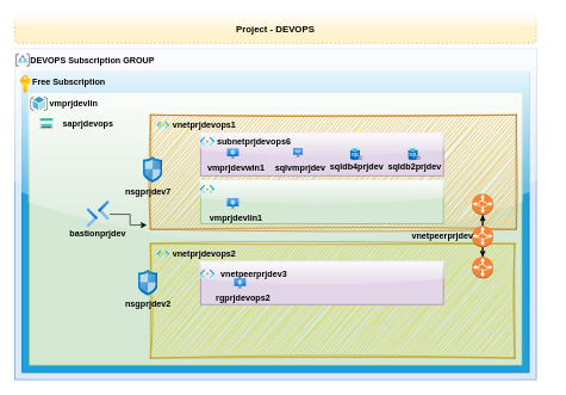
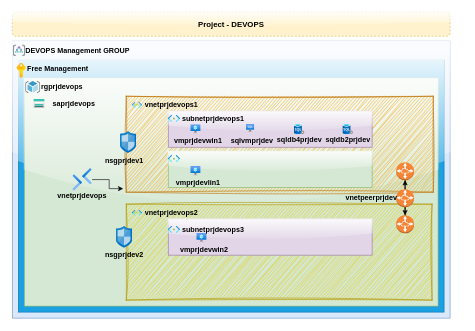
- <mxCell id="4" value="&lt;h1 style=&quot;margin-top: 0px;&quot;&gt;&lt;font style=&quot;font-size: 12px;&quot;&gt;DEVOPS Subscription GROUP&lt;/font&gt;&lt;/h1&gt;" style="text;html=1;whiteSpace=wrap;overflow=hidden;rounded=0;" vertex="1" parent="1"><mxGeometry x="40" y="60" width="730" height="40" as="geometry" /></mxCell>
+ <mxCell id="4" value="&lt;h1 style=&quot;margin-top: 0px;&quot;&gt;&lt;font style=&quot;font-size: 12px;&quot;&gt;DEVOPS Management GROUP&lt;/font&gt;&lt;/h1&gt;" style="text;html=1;whiteSpace=wrap;overflow=hidden;rounded=0;" vertex="1" parent="1"><mxGeometry x="40" y="60" width="730" height="40" as="geometry" /></mxCell>
- <mxCell id="6" value="&lt;h1 style=&quot;margin-top: 0px;&quot;&gt;&lt;font style=&quot;font-size: 12px;&quot;&gt;Free Subscription&lt;/font&gt;&lt;/h1&gt;" style="text;html=1;whiteSpace=wrap;overflow=hidden;rounded=0;" vertex="1" parent="1"><mxGeometry x="43" y="90" width="110" height="30" as="geometry" /></mxCell>
+ <mxCell id="6" value="&lt;h1 style=&quot;margin-top: 0px;&quot;&gt;&lt;font style=&quot;font-size: 12px;&quot;&gt;Free Management&lt;/font&gt;&lt;/h1&gt;" style="text;html=1;whiteSpace=wrap;overflow=hidden;rounded=0;" vertex="1" parent="1"><mxGeometry x="43" y="90" width="110" height="30" as="geometry" /></mxCell>
- <mxCell id="8" value="&lt;div style=&quot;line-height: 19px;&quot;&gt;&lt;b&gt;vmprjdevlin&lt;/b&gt;&lt;/div&gt;" style="text;html=1;align=center;verticalAlign=middle;whiteSpace=wrap;rounded=0;" vertex="1" parent="1"><mxGeometry x="43" y="130" width="120" height="30" as="geometry" /></mxCell>
+ <mxCell id="8" value="&lt;div style=&quot;line-height: 19px;&quot;&gt;&lt;b&gt;rgprjdevops&lt;/b&gt;&lt;/div&gt;" style="text;html=1;align=center;verticalAlign=middle;whiteSpace=wrap;rounded=0;" vertex="1" parent="1"><mxGeometry x="43" y="130" width="120" height="30" as="geometry" /></mxCell>
- <mxCell id="21" value="&lt;b&gt;subnetprjdevops6&lt;/b&gt;" style="text;html=1;align=center;verticalAlign=middle;whiteSpace=wrap;rounded=0;" vertex="1" parent="1"><mxGeometry x="300" y="185" width="110" height="25" as="geometry" /></mxCell>
+ <mxCell id="21" value="&lt;b&gt;subnetprjdevops1&lt;/b&gt;" style="text;html=1;align=center;verticalAlign=middle;whiteSpace=wrap;rounded=0;" vertex="1" parent="1"><mxGeometry x="300" y="185" width="110" height="25" as="geometry" /></mxCell>
- <mxCell id="27" value="&lt;b&gt;nsgprjdev7&lt;/b&gt;" style="text;html=1;align=center;verticalAlign=middle;whiteSpace=wrap;rounded=0;" vertex="1" parent="1"><mxGeometry x="170" y="252" width="73.5" height="30" as="geometry" /></mxCell>
+ <mxCell id="27" value="&lt;b&gt;nsgprjdev1&lt;/b&gt;" style="text;html=1;align=center;verticalAlign=middle;whiteSpace=wrap;rounded=0;" vertex="1" parent="1"><mxGeometry x="170" y="252" width="73.5" height="30" as="geometry" /></mxCell>
- <mxCell id="49" value="&lt;b&gt;bastionprjdev&lt;/b&gt;" style="text;html=1;align=center;verticalAlign=middle;whiteSpace=wrap;rounded=0;" vertex="1" parent="1"><mxGeometry x="95.29" y="312" width="83" height="30" as="geometry" /></mxCell>
+ <mxCell id="49" value="&lt;b&gt;vnetprjdevops&lt;/b&gt;" style="text;html=1;align=center;verticalAlign=middle;whiteSpace=wrap;rounded=0;" vertex="1" parent="1"><mxGeometry x="95.29" y="312" width="83" height="30" as="geometry" /></mxCell>
- <mxCell id="24" value="&lt;b&gt;vnetpeerprjdev3&lt;/b&gt;" style="text;html=1;align=center;verticalAlign=middle;whiteSpace=wrap;rounded=0;" vertex="1" parent="1"><mxGeometry x="300" y="370" width="110" height="25" as="geometry" /></mxCell>
+ <mxCell id="24" value="&lt;b&gt;subnetprjdevops3&lt;/b&gt;" style="text;html=1;align=center;verticalAlign=middle;whiteSpace=wrap;rounded=0;" vertex="1" parent="1"><mxGeometry x="300" y="370" width="110" height="25" as="geometry" /></mxCell>
- <mxCell id="35" value="&lt;b&gt;rgprjdevops2&lt;/b&gt;" style="text;html=1;align=center;verticalAlign=middle;whiteSpace=wrap;rounded=0;" vertex="1" parent="1"><mxGeometry x="290" y="401.49" width="100" height="28.51" as="geometry" /></mxCell>
+ <mxCell id="35" value="&lt;b&gt;vmprjdevwin2&lt;/b&gt;" style="text;html=1;align=center;verticalAlign=middle;whiteSpace=wrap;rounded=0;" vertex="1" parent="1"><mxGeometry x="290" y="401.49" width="100" height="28.51" as="geometry" /></mxCell>
